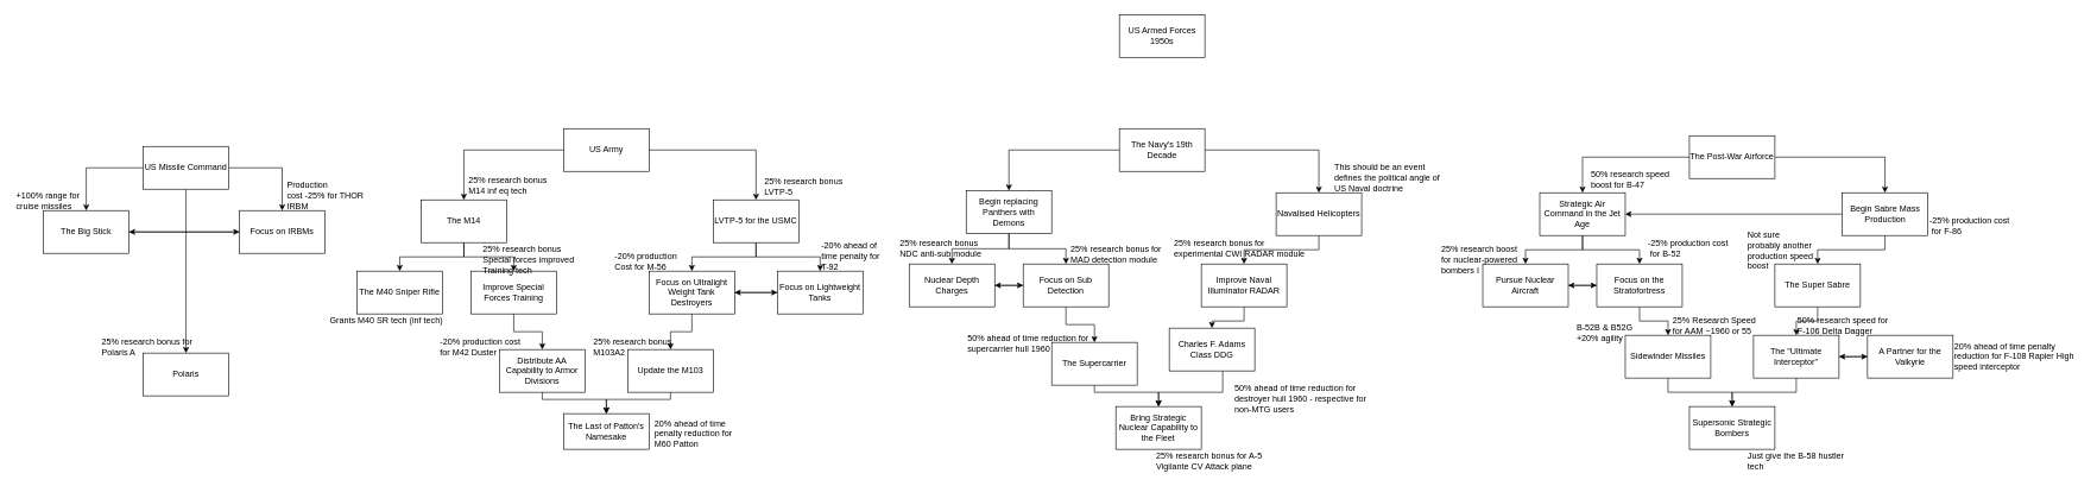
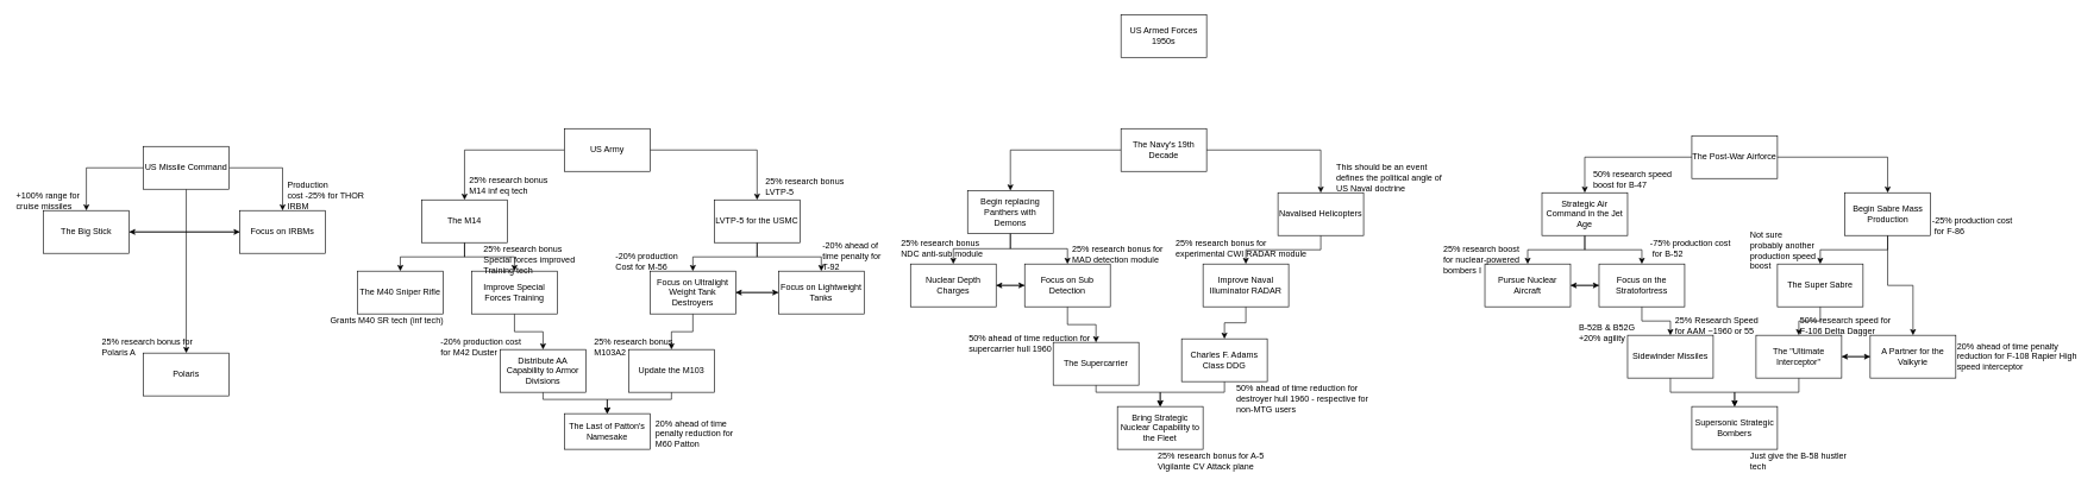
- <mxCell id="61" style="edgeStyle=orthogonalEdgeStyle;rounded=0;orthogonalLoop=1;jettySize=auto;html=1;" edge="1" parent="1" source="62" target="59"><mxGeometry relative="1" as="geometry" /></mxCell>
+ <mxCell id="61" style="edgeStyle=orthogonalEdgeStyle;rounded=0;orthogonalLoop=1;jettySize=auto;html=1;" edge="1" parent="1" source="62" target="64"><mxGeometry relative="1" as="geometry" /></mxCell>
- <mxCell id="105" value="-25% production cost&lt;br&gt;&amp;nbsp;for B-52" style="text;html=1;resizable=0;points=[];autosize=1;align=left;verticalAlign=top;spacingTop=-4;" vertex="1" parent="1"><mxGeometry x="2310" y="332" width="130" height="30" as="geometry" /></mxCell>
+ <mxCell id="105" value="-75% production cost&lt;br&gt;&amp;nbsp;for B-52" style="text;html=1;resizable=0;points=[];autosize=1;align=left;verticalAlign=top;spacingTop=-4;" vertex="1" parent="1"><mxGeometry x="2310" y="332" width="130" height="30" as="geometry" /></mxCell>
- <mxCell id="55" value="Charles F. Adams Class DDG" style="rounded=0;whiteSpace=wrap;html=1;" vertex="1" parent="1"><mxGeometry x="1640" y="460" width="120" height="60" as="geometry" /></mxCell>
+ <mxCell id="55" value="Charles F. Adams Class DDG" style="rounded=0;whiteSpace=wrap;html=1;" vertex="1" parent="1"><mxGeometry x="1655" y="475" width="120" height="60" as="geometry" /></mxCell>
